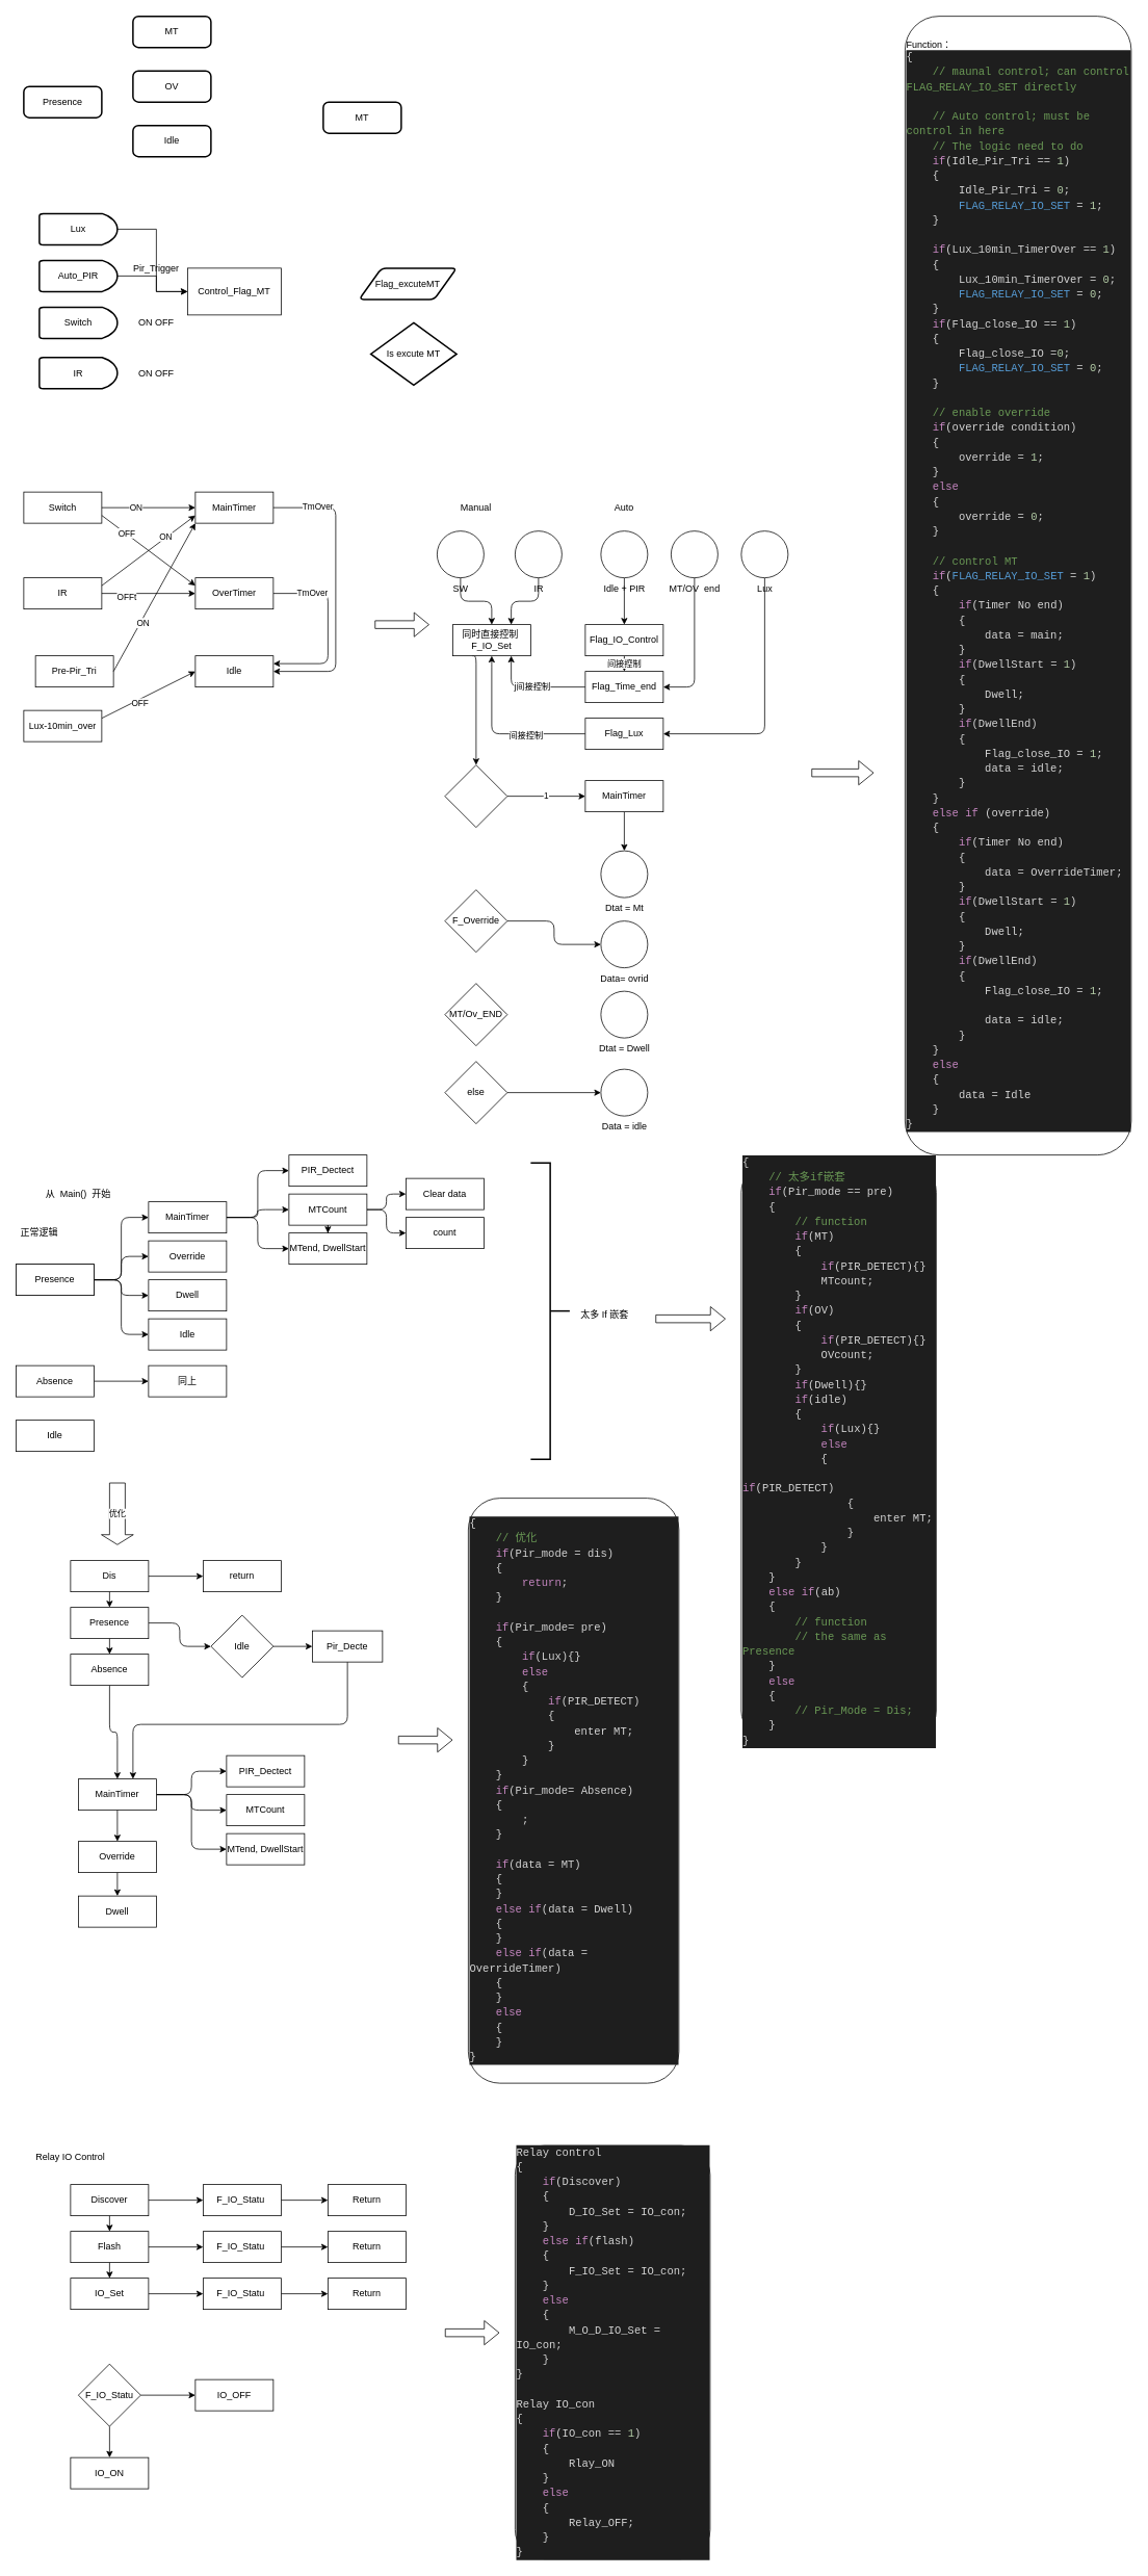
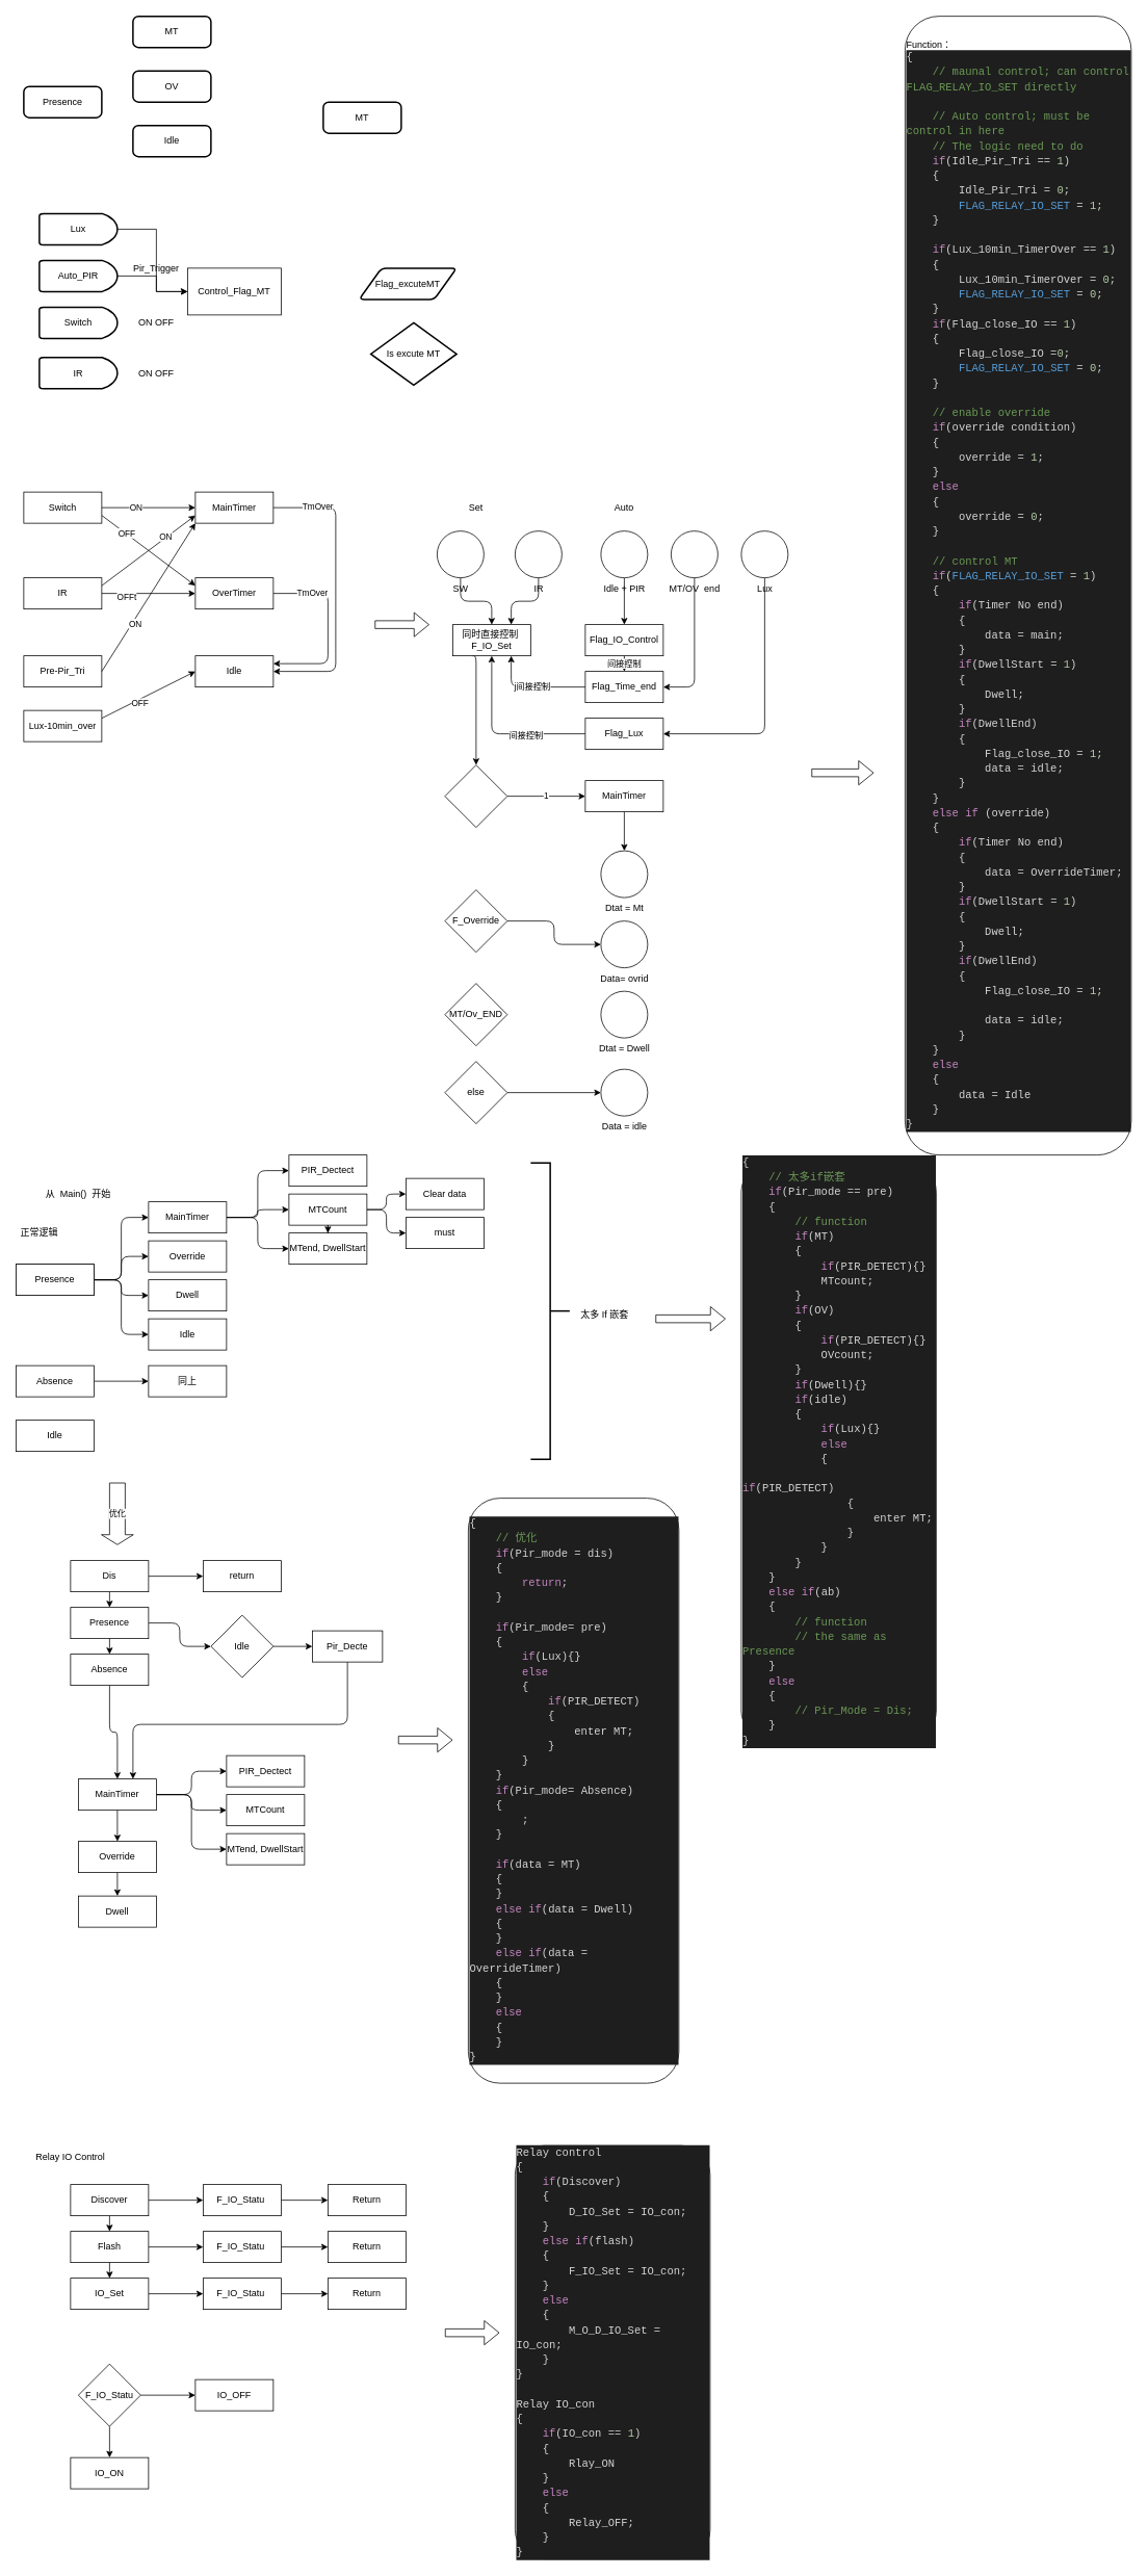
- <mxCell id="43" value="Manual" style="text;html=1;strokeColor=none;fillColor=none;align=center;verticalAlign=middle;whiteSpace=wrap;rounded=0;" parent="1" vertex="1"><mxGeometry x="590" y="640" width="40" height="20" as="geometry" /></mxCell>
+ <mxCell id="43" value="Set" style="text;html=1;strokeColor=none;fillColor=none;align=center;verticalAlign=middle;whiteSpace=wrap;rounded=0;" parent="1" vertex="1"><mxGeometry x="590" y="640" width="40" height="20" as="geometry" /></mxCell>
- <mxCell id="33" value="Pre-Pir_Tri" style="rounded=0;whiteSpace=wrap;html=1;" parent="1" vertex="1"><mxGeometry x="45" y="840" width="100" height="40" as="geometry" /></mxCell>
+ <mxCell id="33" value="Pre-Pir_Tri" style="rounded=0;whiteSpace=wrap;html=1;" parent="1" vertex="1"><mxGeometry x="30" y="840" width="100" height="40" as="geometry" /></mxCell>
- <mxCell id="103" value="count" style="rounded=0;whiteSpace=wrap;html=1;" parent="1" vertex="1"><mxGeometry x="520" y="1560" width="100" height="40" as="geometry" /></mxCell>
+ <mxCell id="103" value="must" style="rounded=0;whiteSpace=wrap;html=1;" parent="1" vertex="1"><mxGeometry x="520" y="1560" width="100" height="40" as="geometry" /></mxCell>
